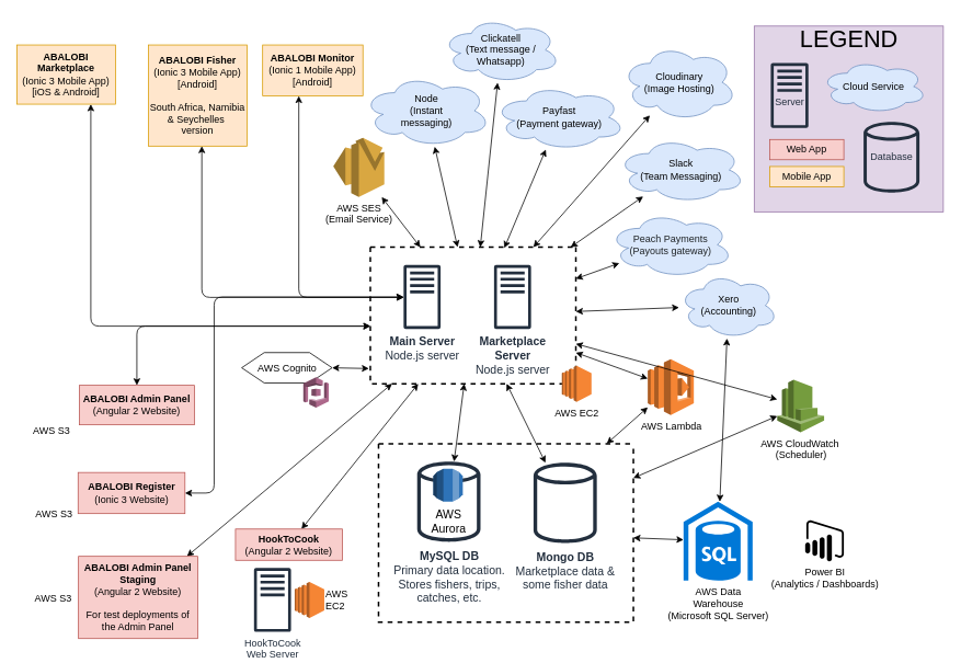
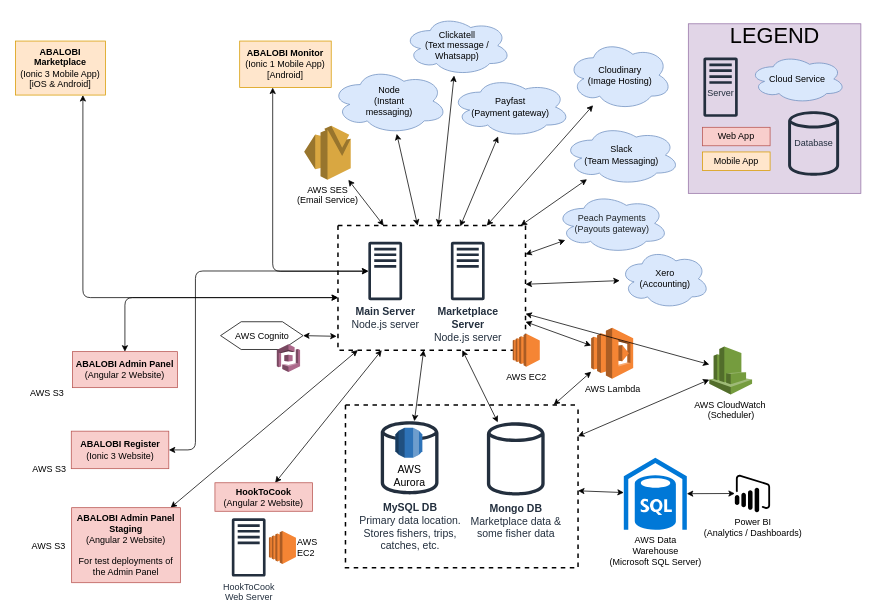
- <mxCell id="15" value="&lt;b&gt;ABALOBI Fisher&lt;/b&gt;&lt;br&gt;(Ionic 3 Mobile App)&lt;br&gt;[Android]&lt;br&gt;&lt;br&gt;South Africa, Namibia &amp;amp; Seychelles&amp;nbsp; &lt;br&gt;version" style="rounded=0;whiteSpace=wrap;html=1;fillColor=#ffe6cc;strokeColor=#d79b00;" parent="1" vertex="1"><mxGeometry x="180" y="54" width="120" height="123" as="geometry" /></mxCell>
- <mxCell id="14" style="edgeStyle=orthogonalEdgeStyle;rounded=1;orthogonalLoop=1;jettySize=auto;html=1;startArrow=classic;startFill=1;fontSize=14;" parent="1" source="15" target="35" edge="1"><mxGeometry relative="1" as="geometry"><Array as="points"><mxPoint x="245" y="361" /></Array></mxGeometry></mxCell>
- <mxCell id="50" style="edgeStyle=none;rounded=1;orthogonalLoop=1;jettySize=auto;html=1;startArrow=classic;startFill=1;fontSize=14;" parent="1" source="52" target="27" edge="1"><mxGeometry relative="1" as="geometry" /></mxCell>
+ <mxCell id="50" style="edgeStyle=none;rounded=1;orthogonalLoop=1;jettySize=auto;html=1;startArrow=classic;startFill=1;fontSize=14;" parent="1" source="52" target="55" edge="1"><mxGeometry relative="1" as="geometry" /></mxCell>
